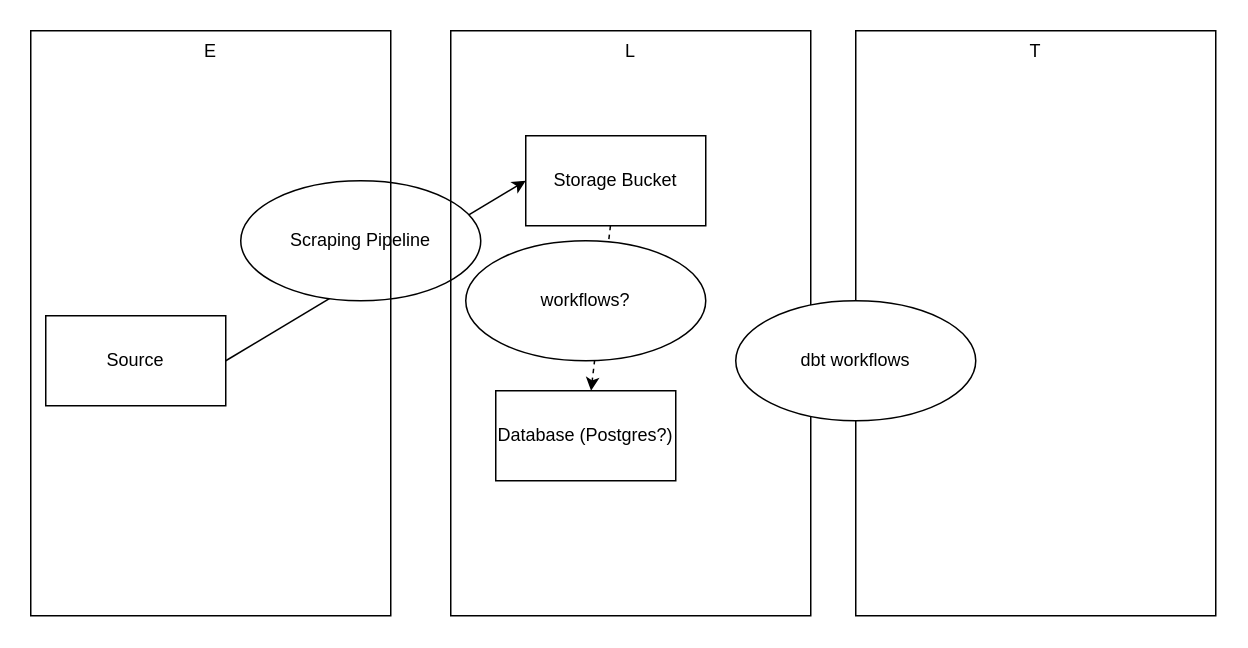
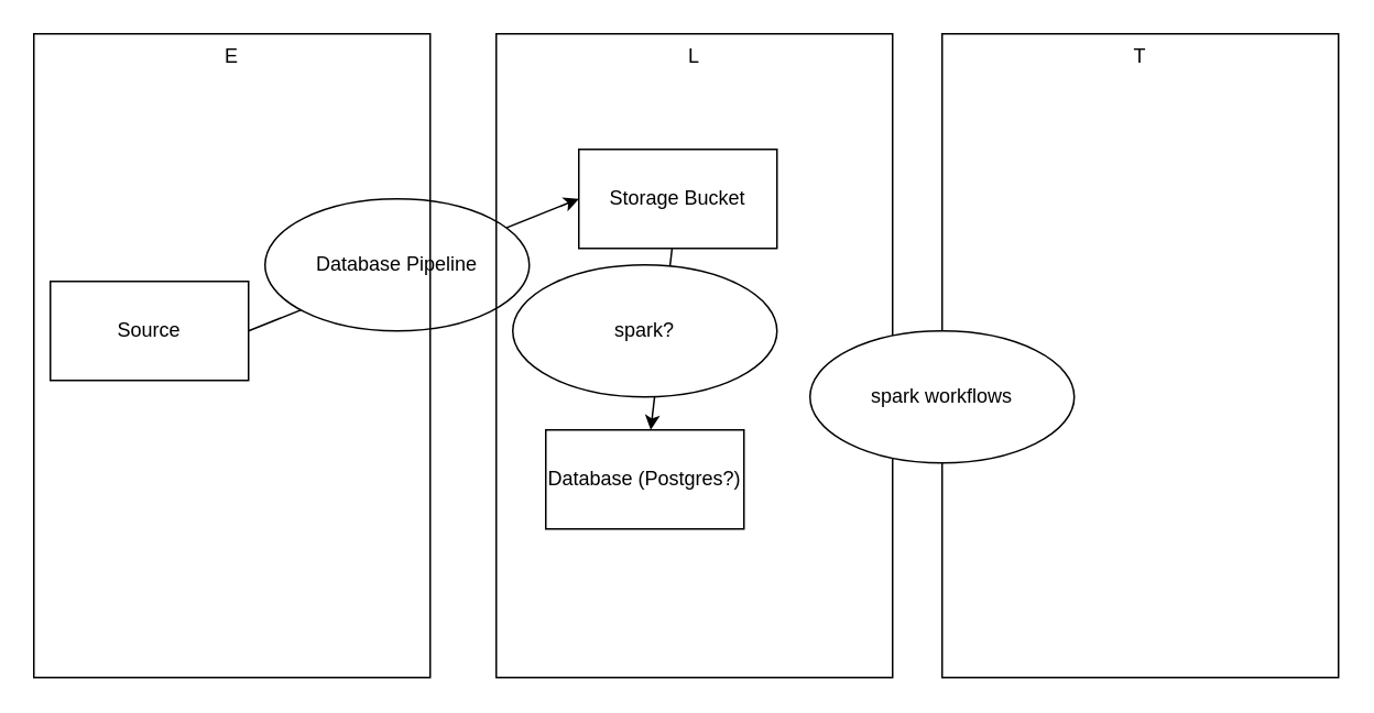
- <mxCell id="6" value="Scraping Pipeline" style="ellipse;whiteSpace=wrap;html=1;" vertex="1" parent="1"><mxGeometry x="160" y="120" width="160" height="80" as="geometry" /></mxCell>
+ <mxCell id="6" value="Database Pipeline" style="ellipse;whiteSpace=wrap;html=1;" vertex="1" parent="1"><mxGeometry x="160" y="120" width="160" height="80" as="geometry" /></mxCell>
- <mxCell id="12" value="workflows?" style="ellipse;whiteSpace=wrap;html=1;" vertex="1" parent="1"><mxGeometry x="310" y="160" width="160" height="80" as="geometry" /></mxCell>
+ <mxCell id="12" value="spark?" style="ellipse;whiteSpace=wrap;html=1;" vertex="1" parent="1"><mxGeometry x="310" y="160" width="160" height="80" as="geometry" /></mxCell>
- <mxCell id="3" value="Source" style="whiteSpace=wrap;html=1;" vertex="1" parent="1"><mxGeometry x="30" y="210" width="120" height="60" as="geometry" /></mxCell>
+ <mxCell id="3" value="Source" style="whiteSpace=wrap;html=1;" vertex="1" parent="1"><mxGeometry x="30" y="170" width="120" height="60" as="geometry" /></mxCell>
- <mxCell id="11" value="dbt workflows" style="ellipse;whiteSpace=wrap;html=1;" vertex="1" parent="1"><mxGeometry x="490" y="200" width="160" height="80" as="geometry" /></mxCell>
+ <mxCell id="11" value="spark workflows" style="ellipse;whiteSpace=wrap;html=1;" vertex="1" parent="1"><mxGeometry x="490" y="200" width="160" height="80" as="geometry" /></mxCell>
- <mxCell id="4" value="" style="edgeStyle=none;html=1;dashed=1;" edge="1" parent="1" source="5" target="7"><mxGeometry relative="1" as="geometry" /></mxCell>
+ <mxCell id="4" value="" style="edgeStyle=none;html=1;" edge="1" parent="1" source="5" target="7"><mxGeometry relative="1" as="geometry" /></mxCell>
